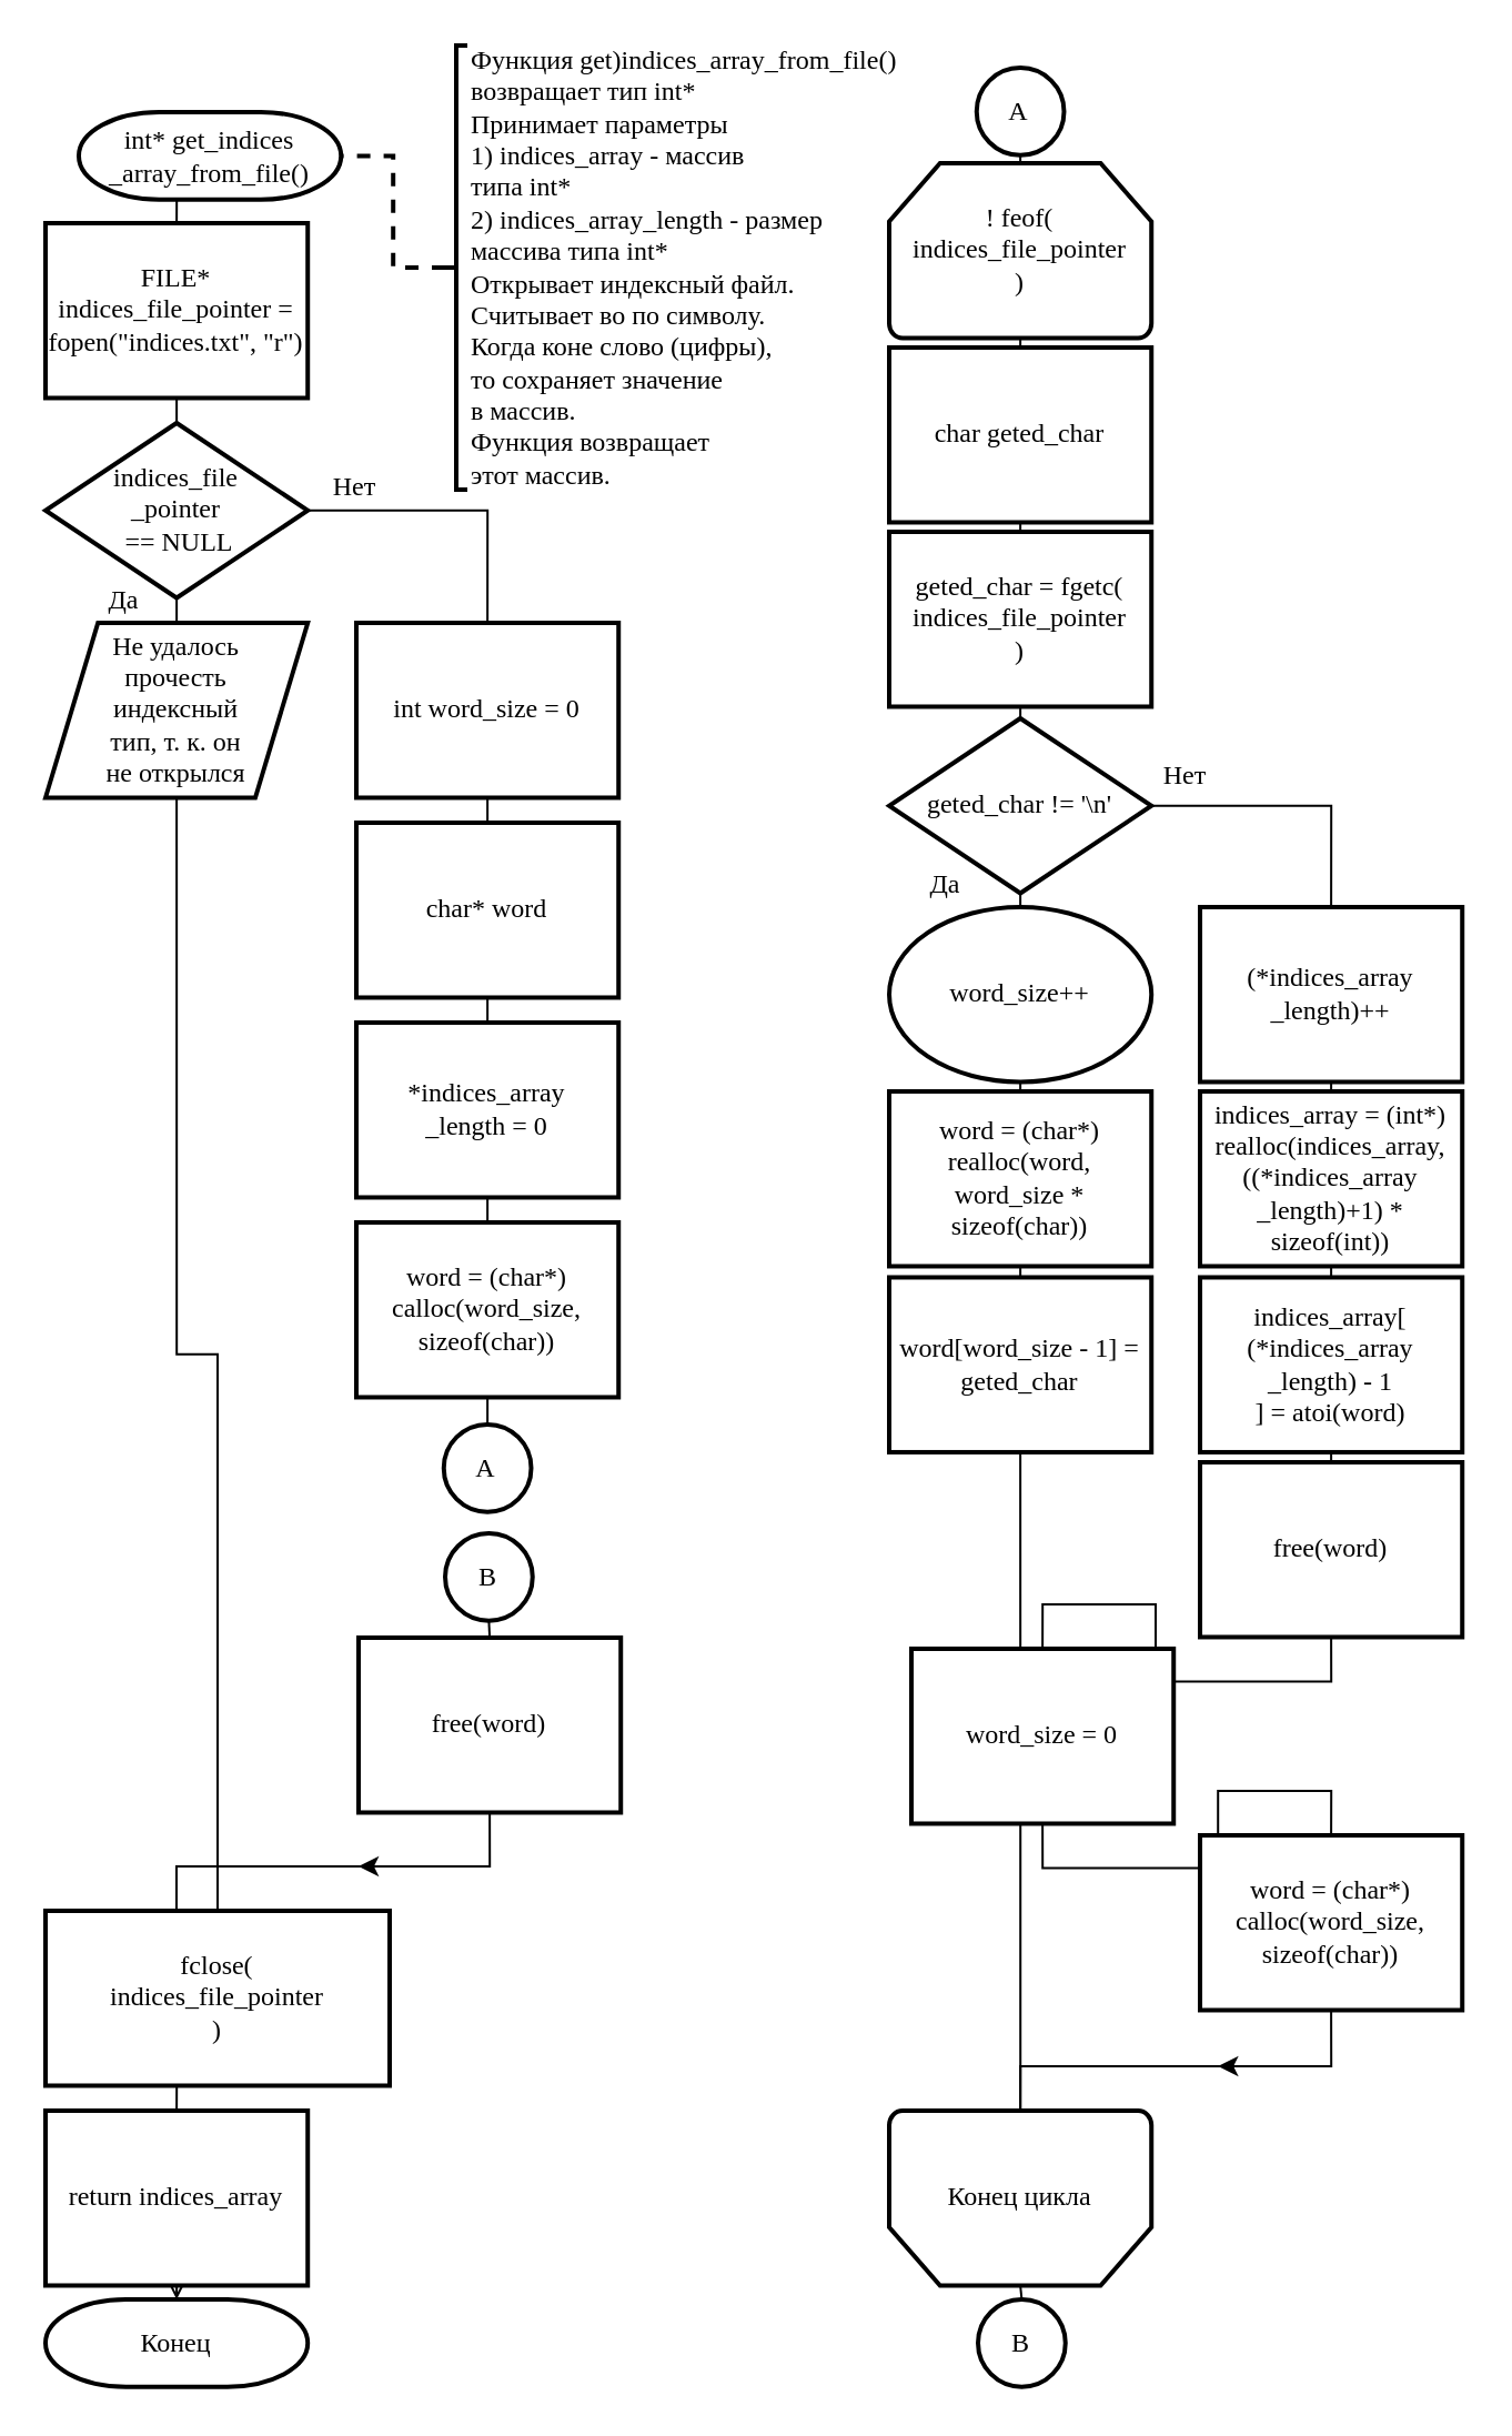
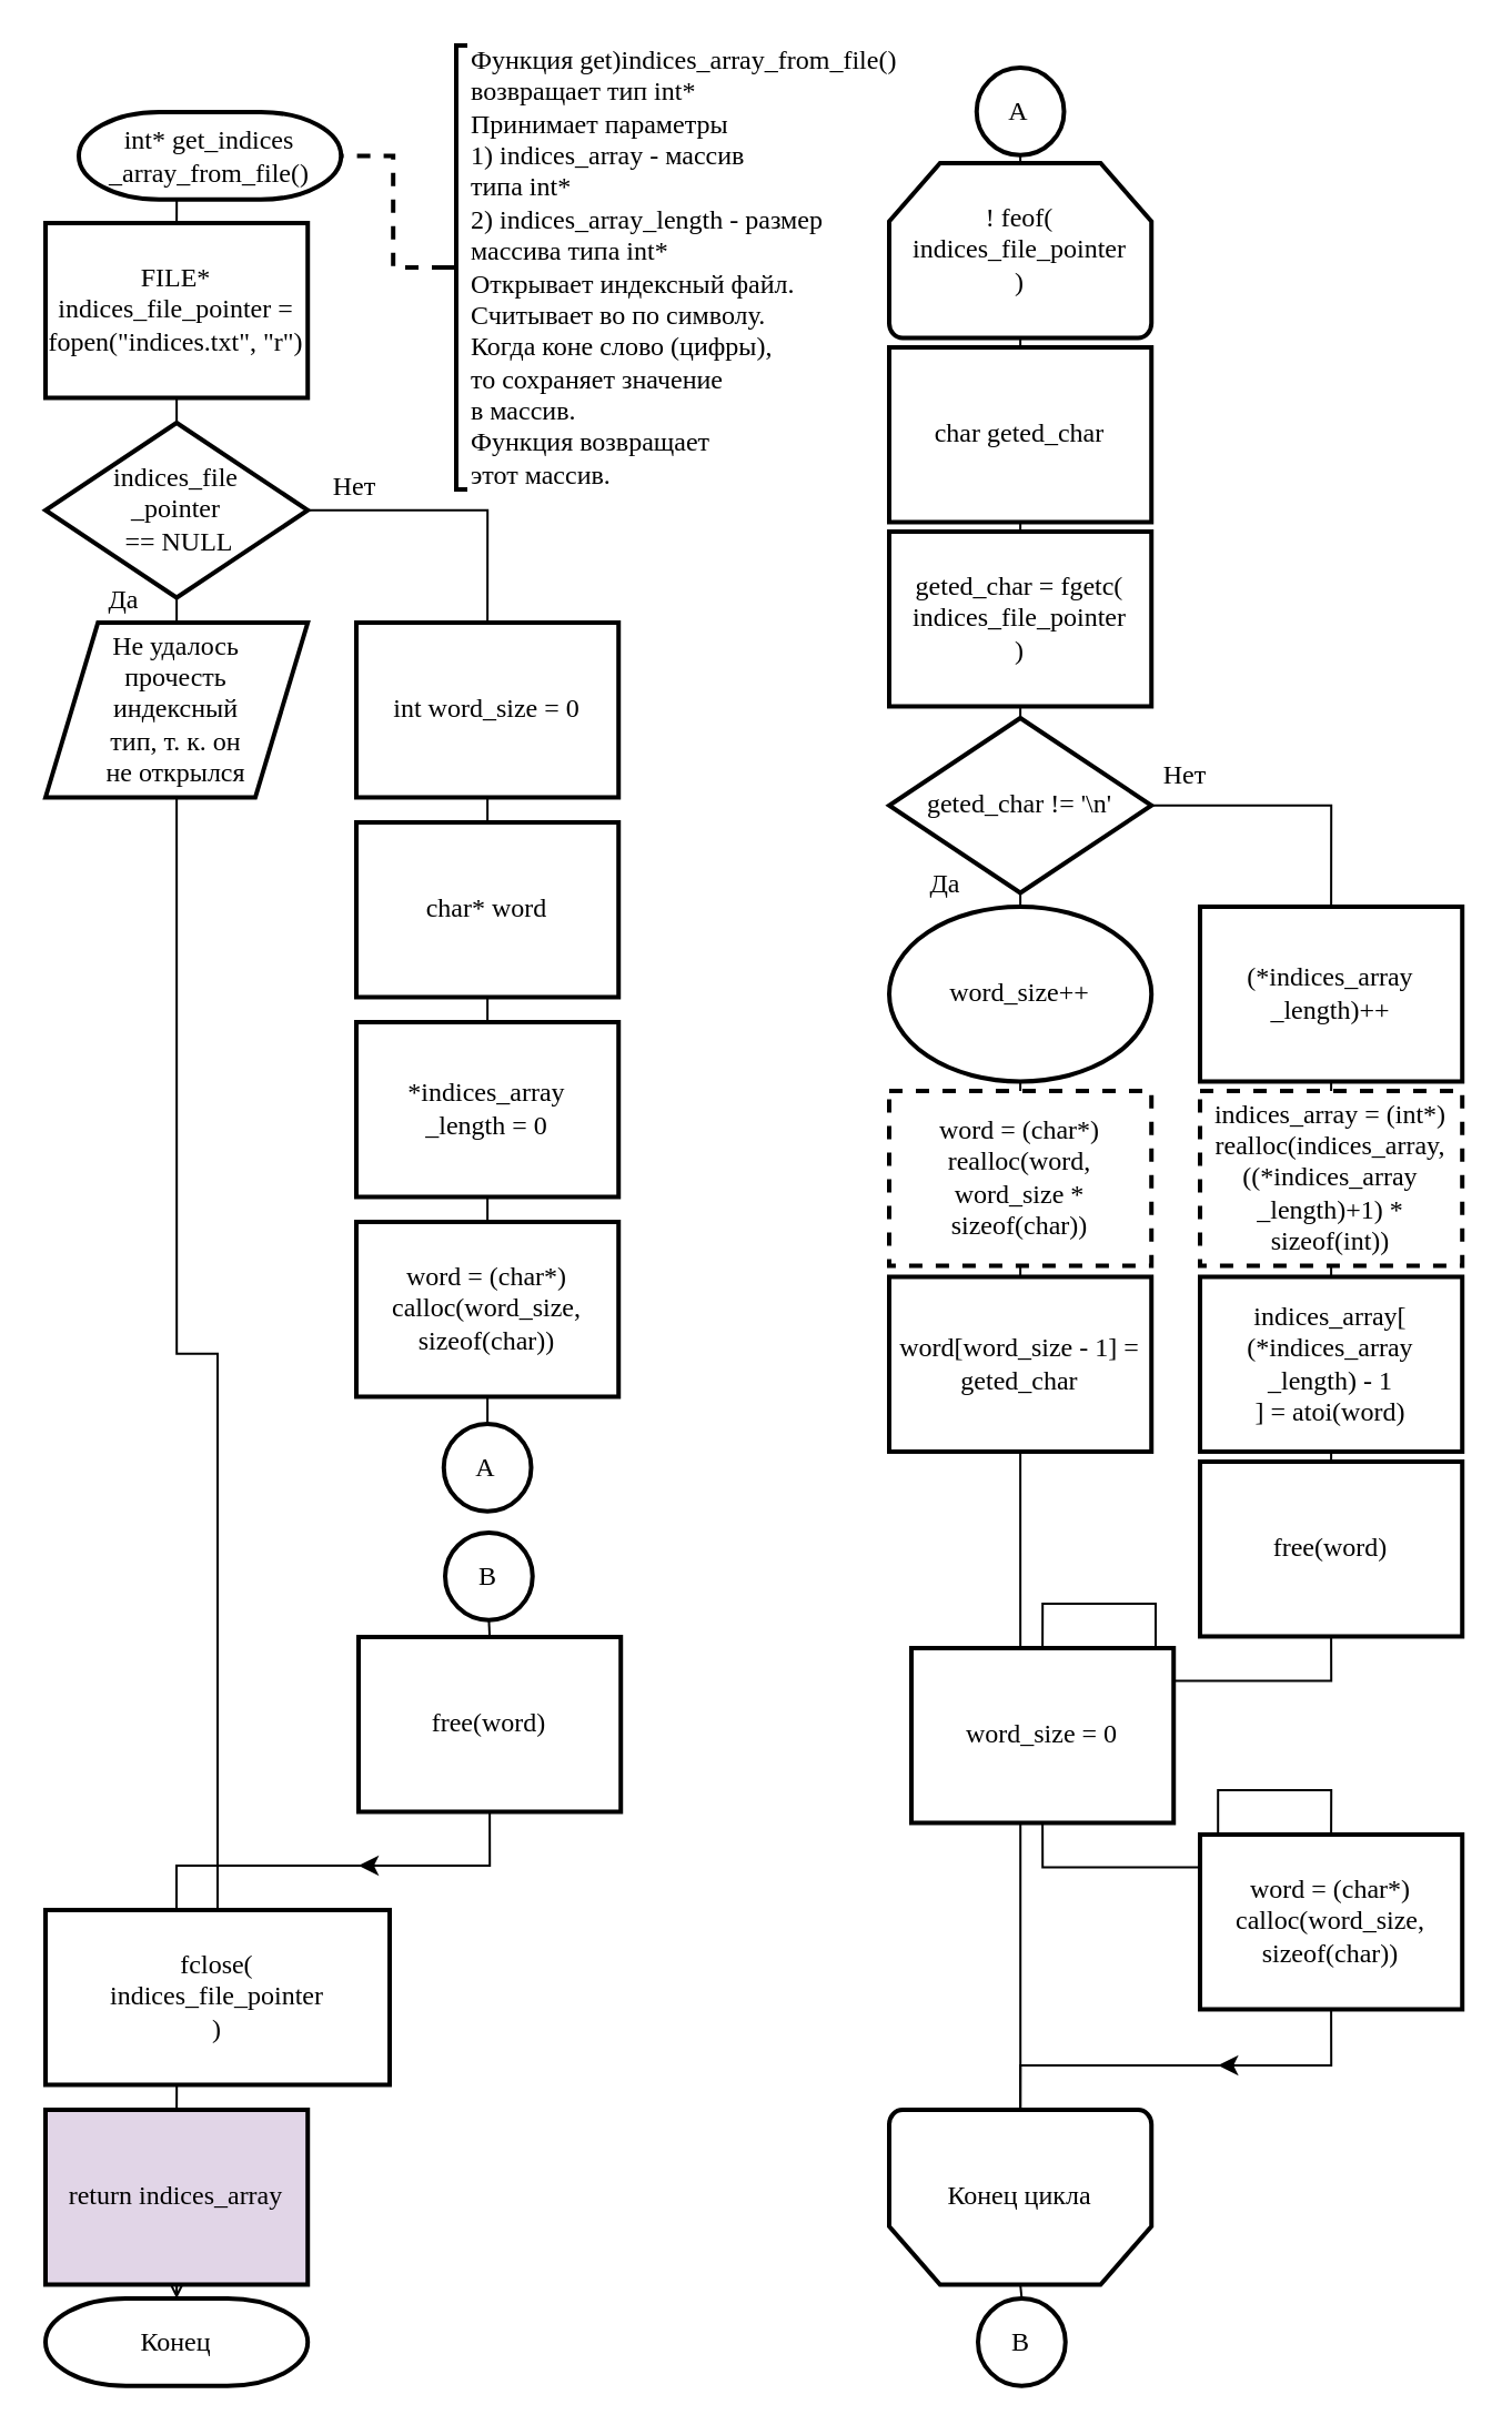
- <mxCell id="33" value="word = (char*) realloc(word, word_size * sizeof(char))" style="rounded=0;whiteSpace=wrap;html=1;absoluteArcSize=1;arcSize=14;strokeWidth=2;fontFamily=Times New Roman;" vertex="1" parent="1"><mxGeometry x="400" y="491" width="118.11" height="78.74" as="geometry" /></mxCell>
+ <mxCell id="33" value="word = (char*) realloc(word, word_size * sizeof(char))" style="rounded=0;whiteSpace=wrap;html=1;absoluteArcSize=1;arcSize=14;strokeWidth=2;fontFamily=Times New Roman;dashed=1;" vertex="1" parent="1"><mxGeometry x="400" y="491" width="118.11" height="78.74" as="geometry" /></mxCell>
- <mxCell id="39" value="indices_array = (int*) realloc(indices_array, ((*indices_array&lt;br&gt;_length)+1) * sizeof(int))" style="rounded=0;whiteSpace=wrap;html=1;absoluteArcSize=1;arcSize=14;strokeWidth=2;fontFamily=Times New Roman;" vertex="1" parent="1"><mxGeometry x="540" y="491" width="118.11" height="78.74" as="geometry" /></mxCell>
+ <mxCell id="39" value="indices_array = (int*) realloc(indices_array, ((*indices_array&lt;br&gt;_length)+1) * sizeof(int))" style="rounded=0;whiteSpace=wrap;html=1;absoluteArcSize=1;arcSize=14;strokeWidth=2;fontFamily=Times New Roman;dashed=1;" vertex="1" parent="1"><mxGeometry x="540" y="491" width="118.11" height="78.74" as="geometry" /></mxCell>
- <mxCell id="59" value="return indices_array" style="rounded=0;whiteSpace=wrap;html=1;absoluteArcSize=1;arcSize=14;strokeWidth=2;fontFamily=Times New Roman;" vertex="1" parent="1"><mxGeometry x="20" y="950" width="118.11" height="78.74" as="geometry" /></mxCell>
+ <mxCell id="59" value="return indices_array" style="rounded=0;whiteSpace=wrap;html=1;absoluteArcSize=1;arcSize=14;strokeWidth=2;fontFamily=Times New Roman;fillColor=#e1d5e7;" vertex="1" parent="1"><mxGeometry x="20" y="950" width="118.11" height="78.74" as="geometry" /></mxCell>
